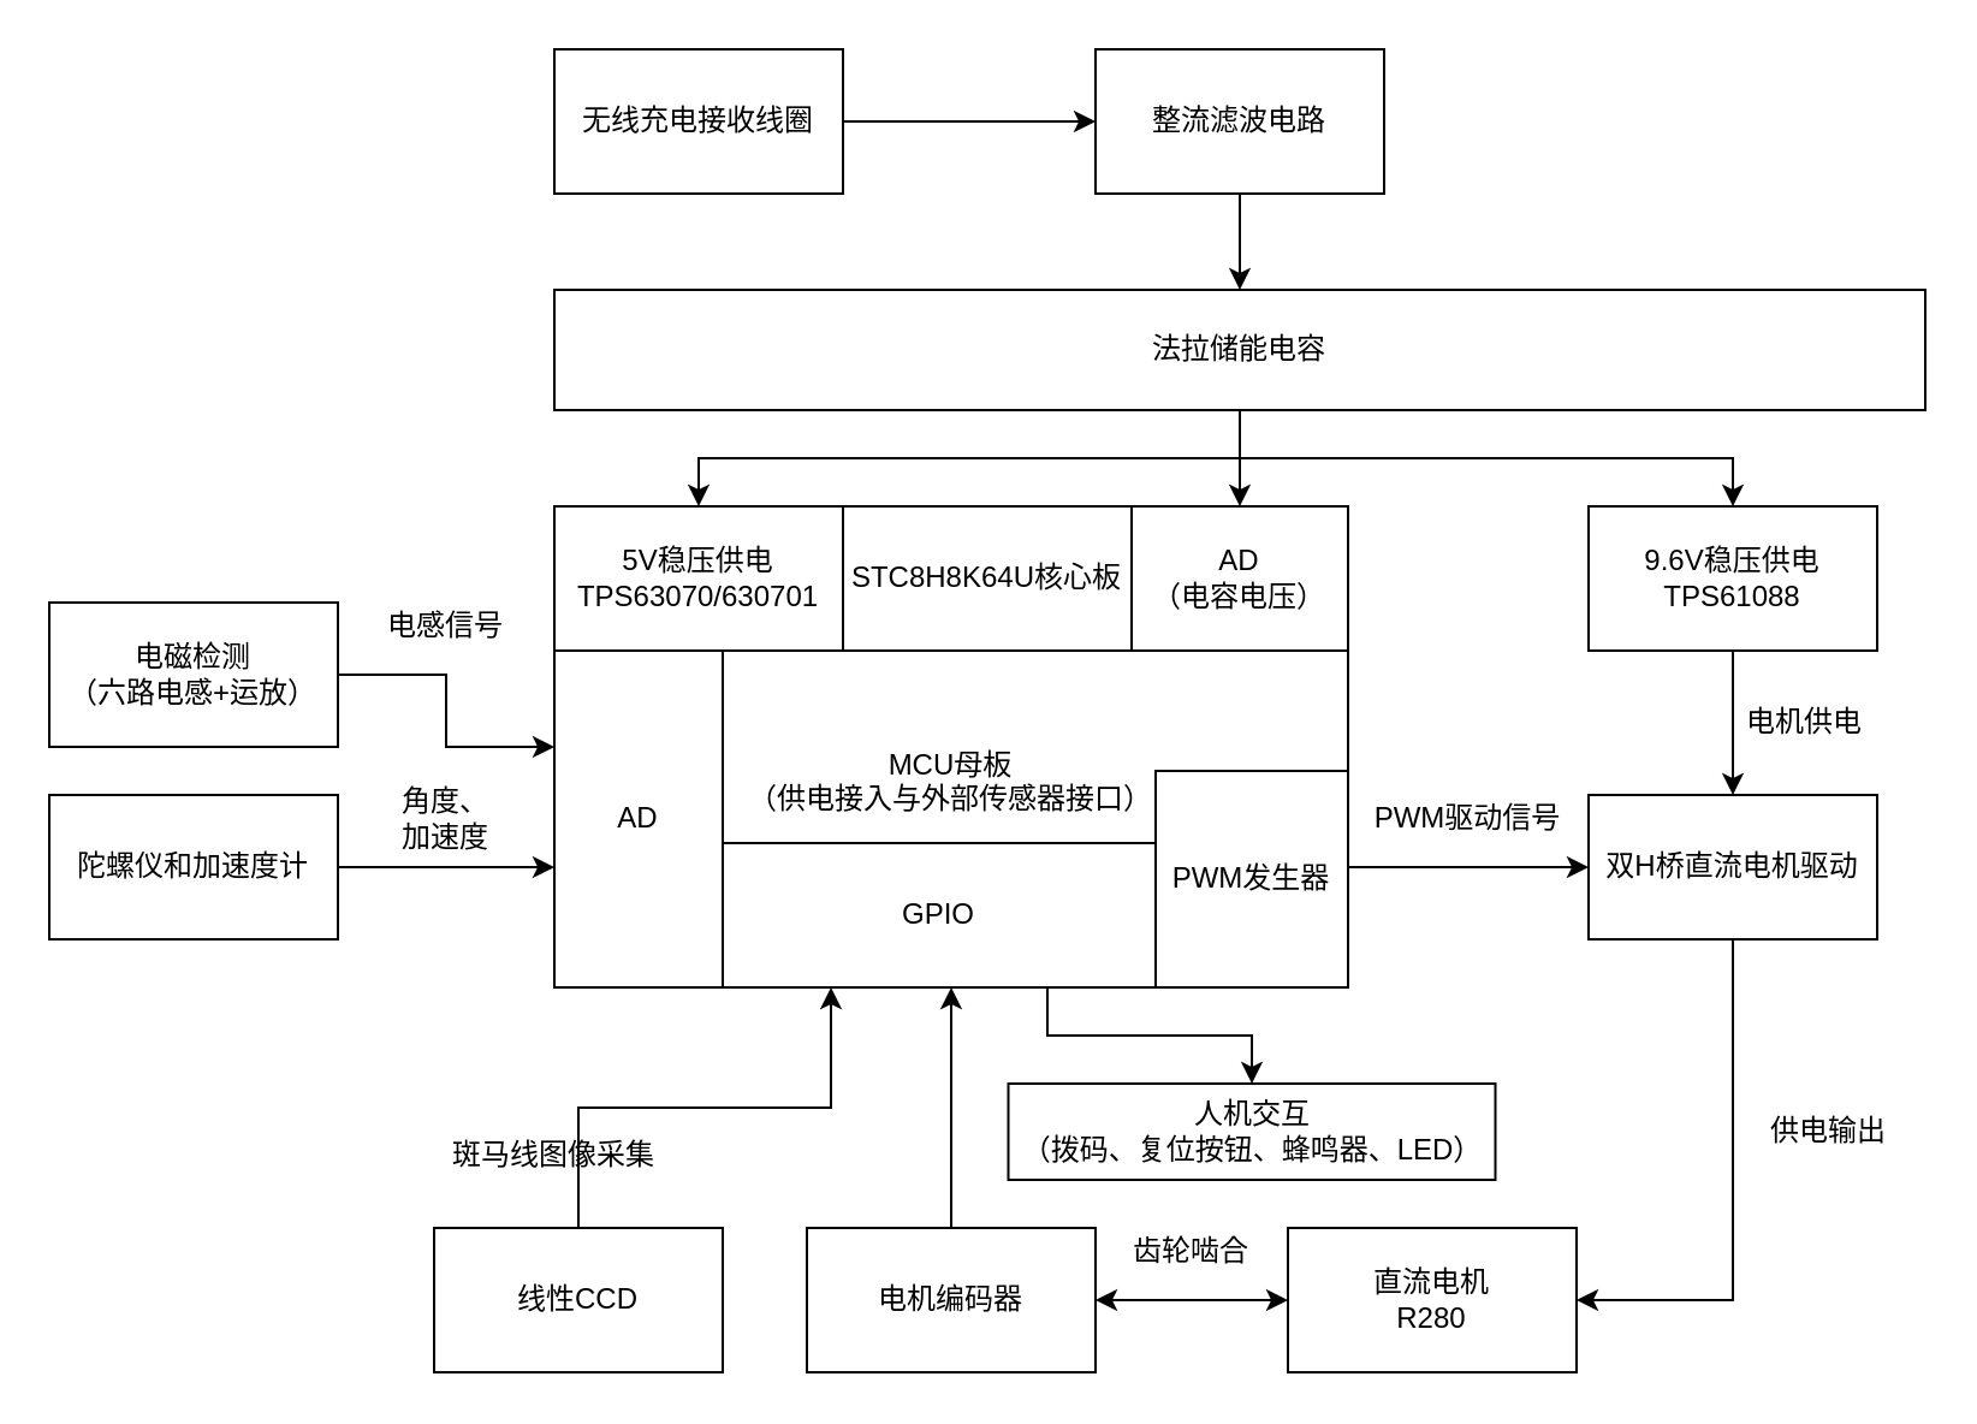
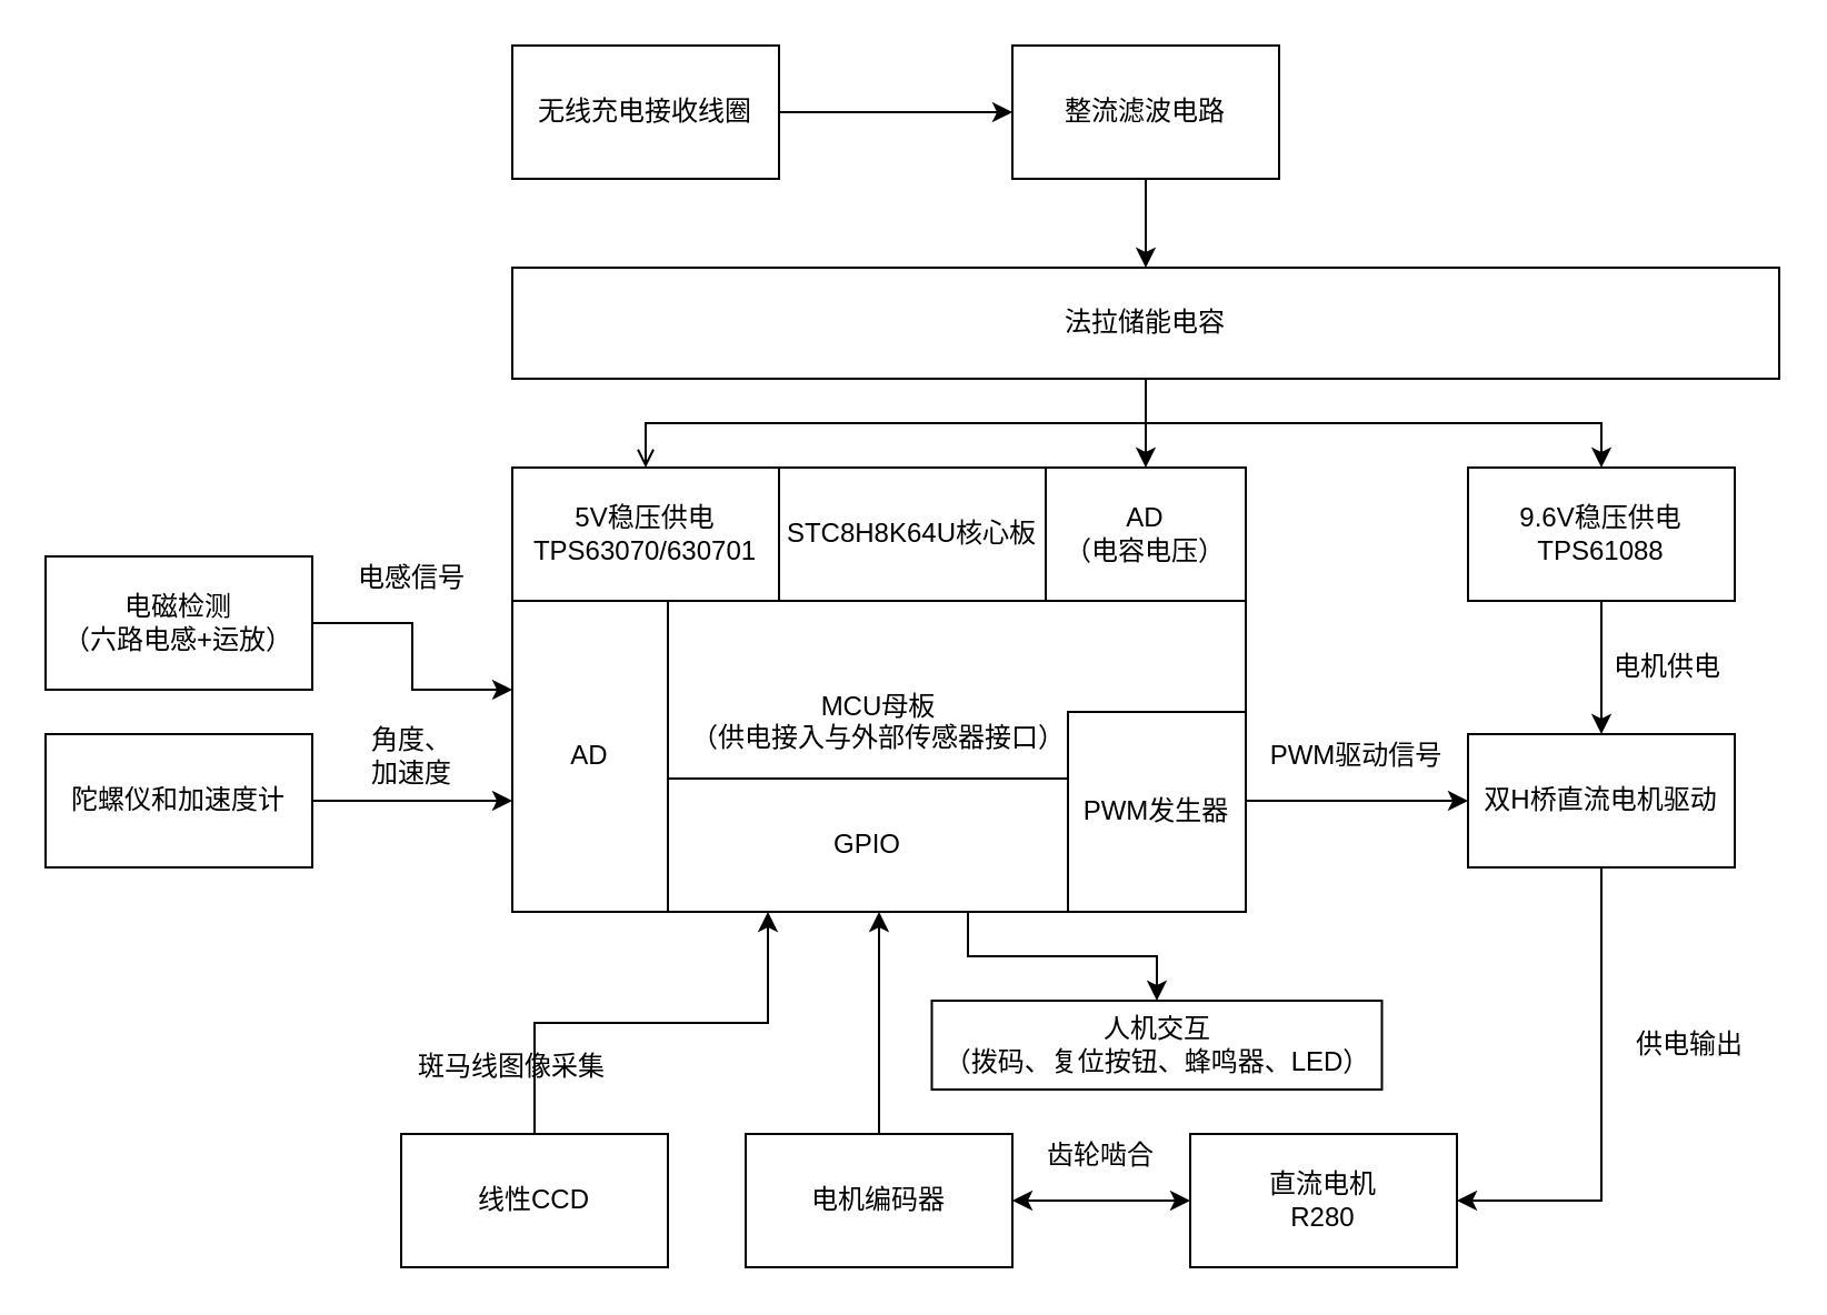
- <mxCell id="8" value="" style="edgeStyle=orthogonalEdgeStyle;rounded=0;orthogonalLoop=1;jettySize=auto;html=1;entryX=0.5;entryY=0;entryDx=0;entryDy=0;" parent="1" source="11" target="12" edge="1"><mxGeometry relative="1" as="geometry"><mxPoint x="455" y="250" as="targetPoint" /></mxGeometry></mxCell>
+ <mxCell id="8" value="" style="edgeStyle=orthogonalEdgeStyle;rounded=0;orthogonalLoop=1;jettySize=auto;html=1;entryX=0.5;entryY=0;entryDx=0;entryDy=0;endArrow=open;" parent="1" source="11" target="12" edge="1"><mxGeometry relative="1" as="geometry"><mxPoint x="455" y="250" as="targetPoint" /></mxGeometry></mxCell>
